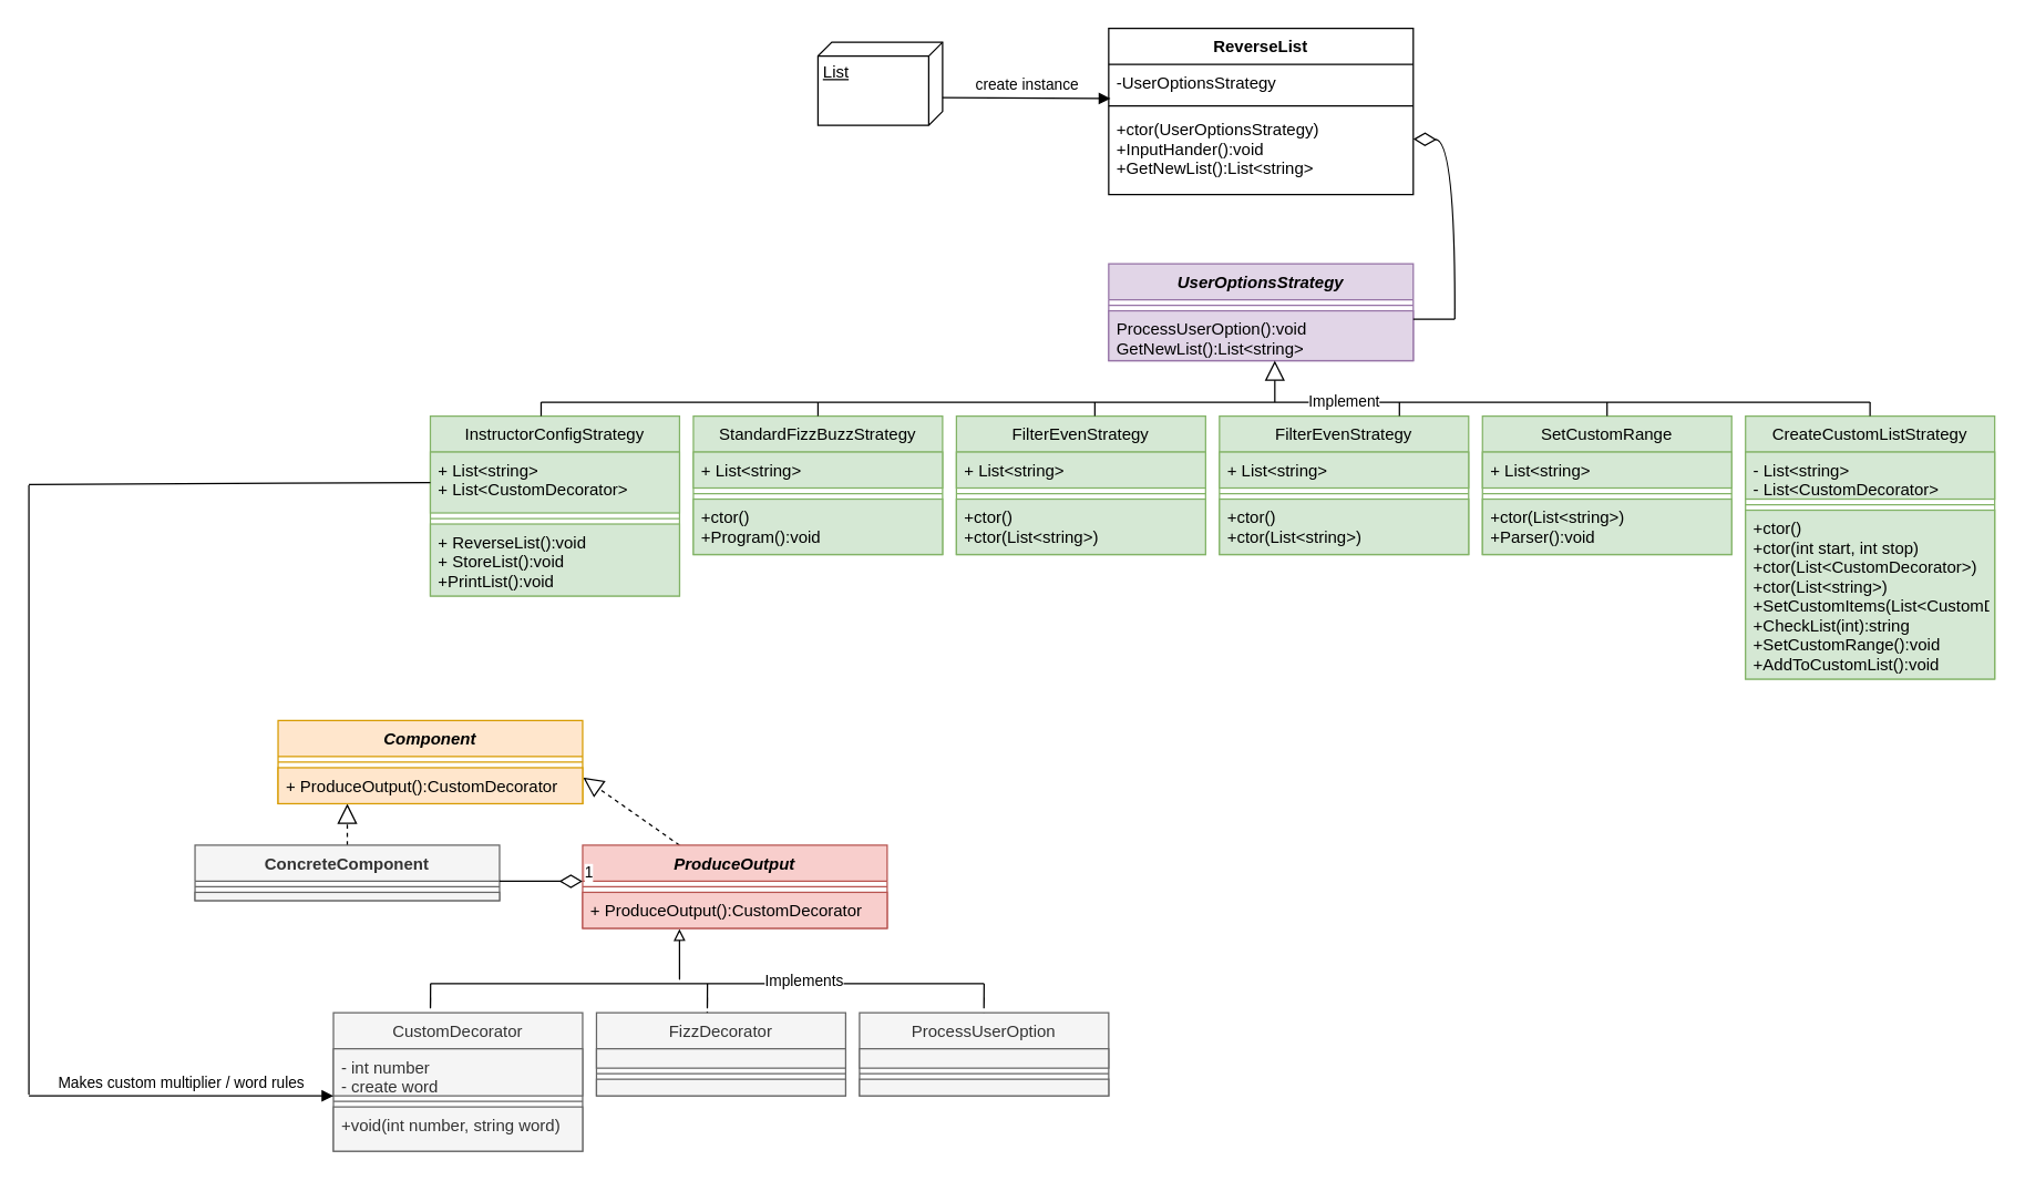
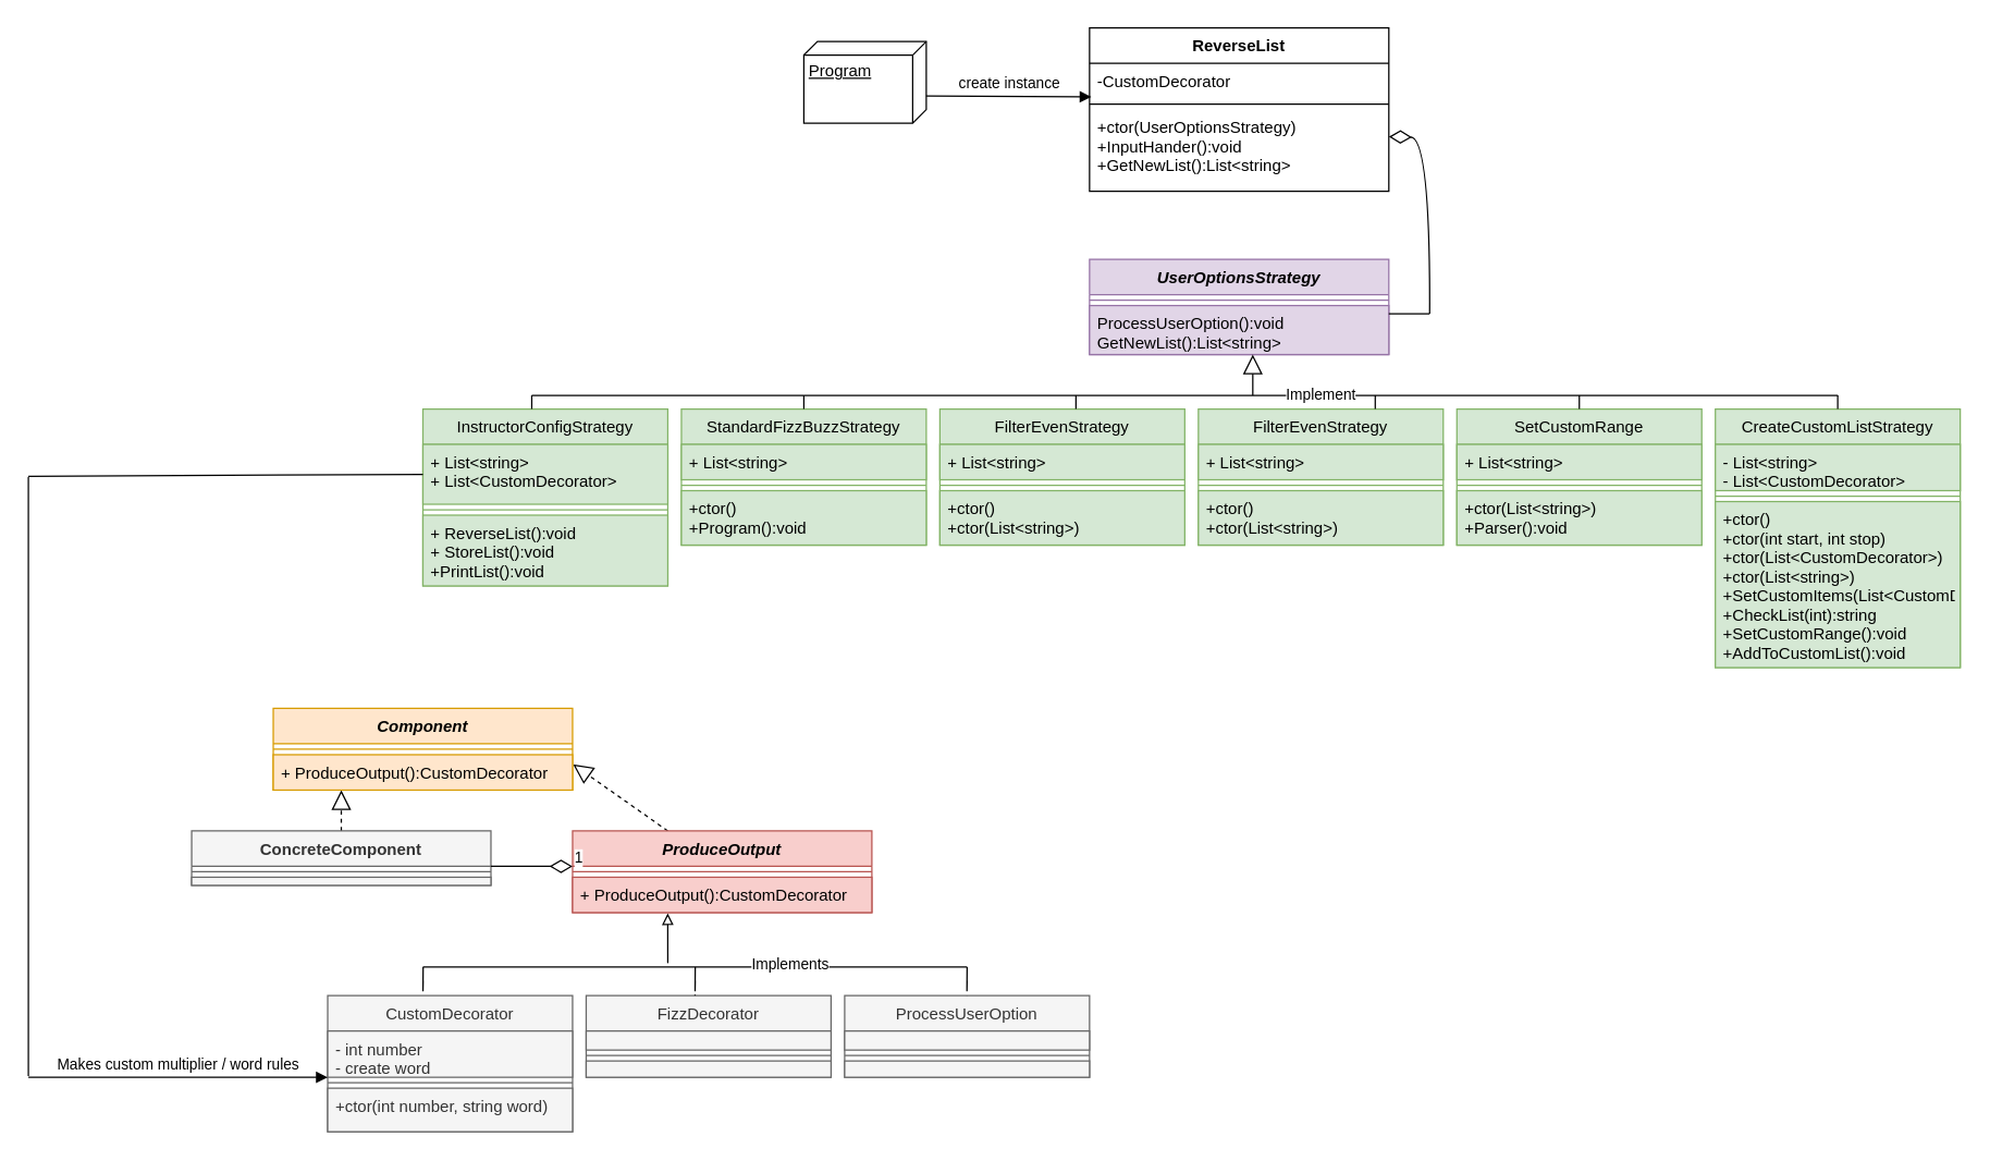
- <mxCell id="2" value="List" style="verticalAlign=top;align=left;spacingTop=8;spacingLeft=2;spacingRight=12;shape=cube;size=10;direction=south;fontStyle=4;html=1;" vertex="1" parent="1"><mxGeometry x="590" y="30" width="90" height="60" as="geometry" /></mxCell>
+ <mxCell id="2" value="Program" style="verticalAlign=top;align=left;spacingTop=8;spacingLeft=2;spacingRight=12;shape=cube;size=10;direction=south;fontStyle=4;html=1;" vertex="1" parent="1"><mxGeometry x="590" y="30" width="90" height="60" as="geometry" /></mxCell>
- <mxCell id="4" value="-UserOptionsStrategy" style="text;strokeColor=none;fillColor=none;align=left;verticalAlign=top;spacingLeft=4;spacingRight=4;overflow=hidden;rotatable=0;points=[[0,0.5],[1,0.5]];portConstraint=eastwest;" vertex="1" parent="3"><mxGeometry y="26" width="220" height="26" as="geometry" /></mxCell>
+ <mxCell id="4" value="-CustomDecorator" style="text;strokeColor=none;fillColor=none;align=left;verticalAlign=top;spacingLeft=4;spacingRight=4;overflow=hidden;rotatable=0;points=[[0,0.5],[1,0.5]];portConstraint=eastwest;" vertex="1" parent="3"><mxGeometry y="26" width="220" height="26" as="geometry" /></mxCell>
- <mxCell id="64" value="+void(int number, string word)" style="text;strokeColor=#666666;fillColor=#f5f5f5;align=left;verticalAlign=top;spacingLeft=4;spacingRight=4;overflow=hidden;rotatable=0;points=[[0,0.5],[1,0.5]];portConstraint=eastwest;fontColor=#333333;" vertex="1" parent="61"><mxGeometry y="68" width="180" height="32" as="geometry" /></mxCell>
+ <mxCell id="64" value="+ctor(int number, string word)" style="text;strokeColor=#666666;fillColor=#f5f5f5;align=left;verticalAlign=top;spacingLeft=4;spacingRight=4;overflow=hidden;rotatable=0;points=[[0,0.5],[1,0.5]];portConstraint=eastwest;fontColor=#333333;" vertex="1" parent="61"><mxGeometry y="68" width="180" height="32" as="geometry" /></mxCell>
